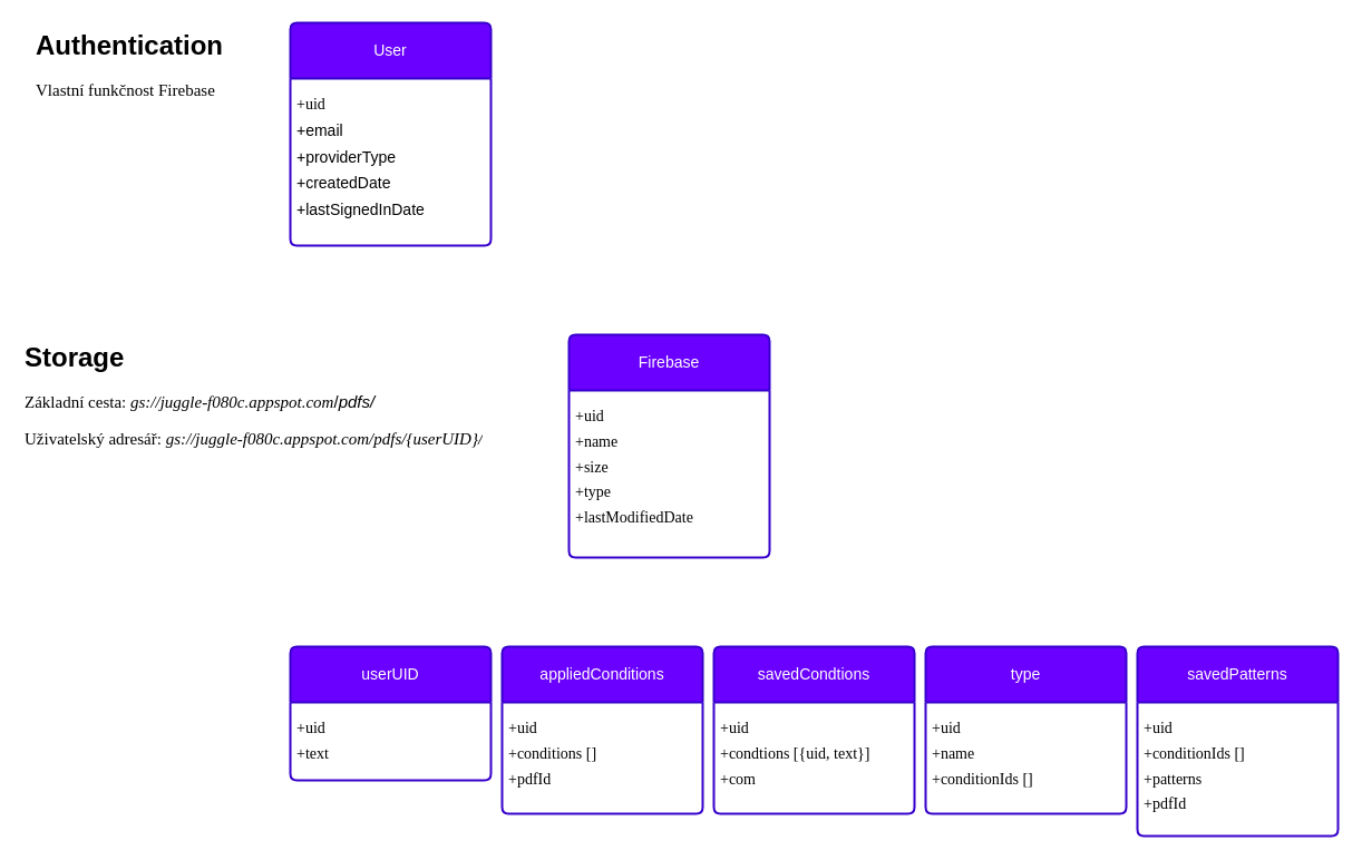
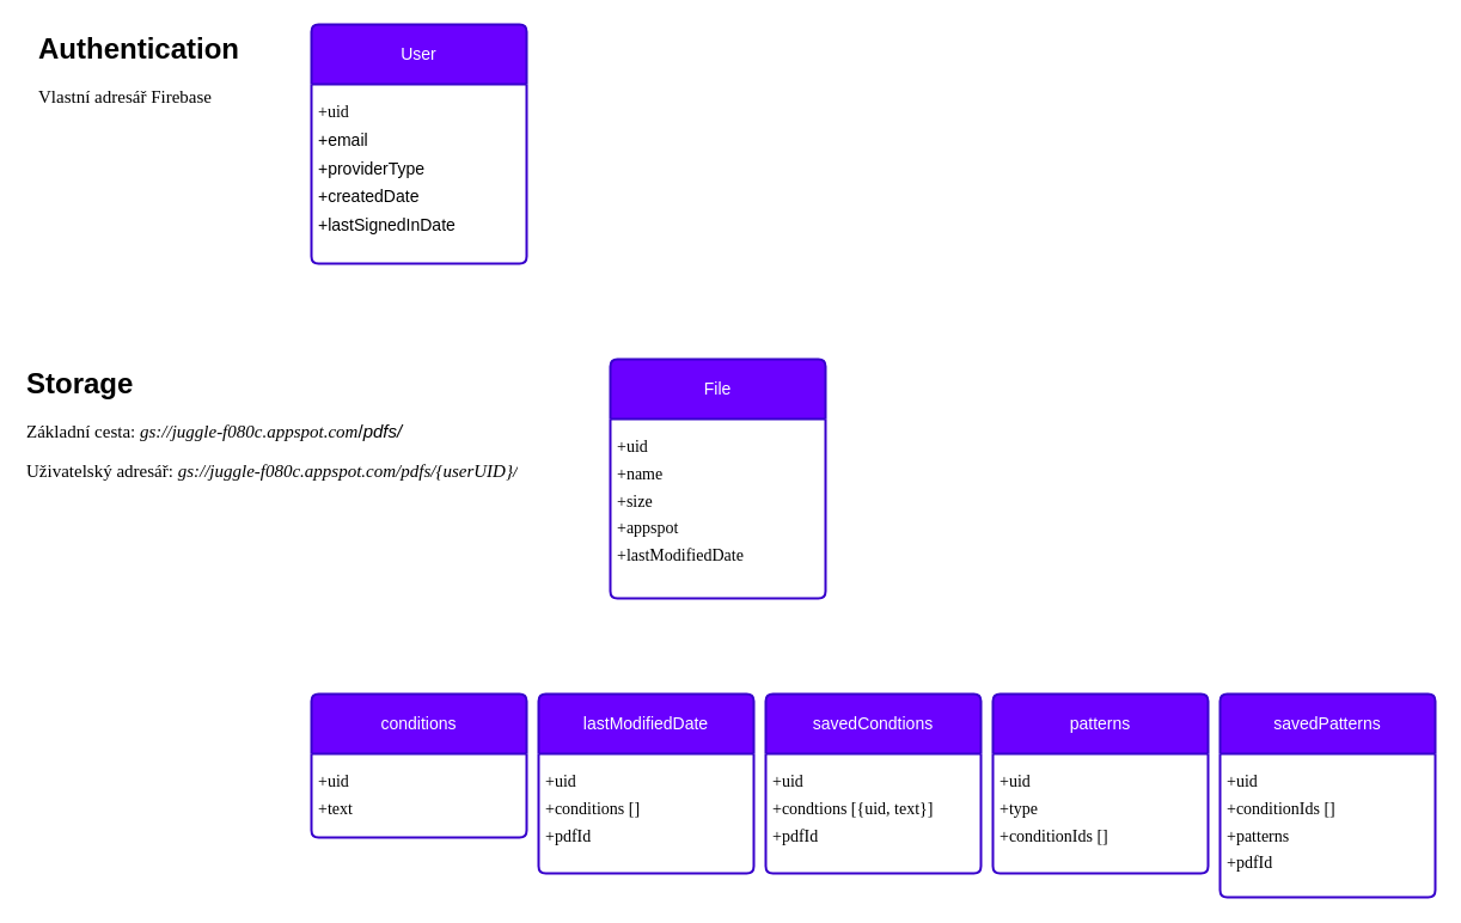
- <mxCell id="16" value="&lt;h1 style=&quot;margin-top: 0px;&quot;&gt;Authentication&lt;/h1&gt;&lt;p style=&quot;font-size: 15px;&quot;&gt;&lt;font face=&quot;Tahoma&quot;&gt;Vlastní funkčnost Firebase &lt;/font&gt;&lt;br&gt;&lt;/p&gt;" style="text;html=1;whiteSpace=wrap;overflow=hidden;rounded=0;" vertex="1" parent="1"><mxGeometry x="30" y="20" width="280" height="120" as="geometry" /></mxCell>
+ <mxCell id="16" value="&lt;h1 style=&quot;margin-top: 0px;&quot;&gt;Authentication&lt;/h1&gt;&lt;p style=&quot;font-size: 15px;&quot;&gt;&lt;font face=&quot;Tahoma&quot;&gt;Vlastní adresář Firebase &lt;/font&gt;&lt;br&gt;&lt;/p&gt;" style="text;html=1;whiteSpace=wrap;overflow=hidden;rounded=0;" vertex="1" parent="1"><mxGeometry x="30" y="20" width="280" height="120" as="geometry" /></mxCell>
- <mxCell id="2" value="&lt;div&gt;Firebase&lt;/div&gt;" style="swimlane;childLayout=stackLayout;horizontal=1;startSize=50;horizontalStack=0;rounded=1;fontSize=14;fontStyle=0;strokeWidth=2;resizeParent=0;resizeLast=1;shadow=0;dashed=0;align=center;arcSize=4;whiteSpace=wrap;html=1;fillColor=#6a00ff;strokeColor=#3700CC;fontColor=#ffffff;gradientColor=none;swimlaneFillColor=default;" vertex="1" parent="1"><mxGeometry x="510" y="300" width="180" height="200" as="geometry" /></mxCell>
+ <mxCell id="2" value="&lt;div&gt;File&lt;/div&gt;" style="swimlane;childLayout=stackLayout;horizontal=1;startSize=50;horizontalStack=0;rounded=1;fontSize=14;fontStyle=0;strokeWidth=2;resizeParent=0;resizeLast=1;shadow=0;dashed=0;align=center;arcSize=4;whiteSpace=wrap;html=1;fillColor=#6a00ff;strokeColor=#3700CC;fontColor=#ffffff;gradientColor=none;swimlaneFillColor=default;" vertex="1" parent="1"><mxGeometry x="510" y="300" width="180" height="200" as="geometry" /></mxCell>
- <mxCell id="3" value="&lt;p style=&quot;line-height: 90%;&quot;&gt;&lt;font face=&quot;Tahoma&quot; style=&quot;font-size: 14px;&quot;&gt;+uid&lt;/font&gt;&lt;/p&gt;&lt;p style=&quot;line-height: 90%;&quot;&gt;&lt;font face=&quot;Tahoma&quot; style=&quot;font-size: 14px;&quot;&gt;+name&lt;/font&gt;&lt;/p&gt;&lt;p style=&quot;line-height: 90%;&quot;&gt;&lt;font face=&quot;Tahoma&quot; style=&quot;font-size: 14px;&quot;&gt;+size&lt;/font&gt;&lt;/p&gt;&lt;p style=&quot;line-height: 90%;&quot;&gt;&lt;font face=&quot;Tahoma&quot; style=&quot;font-size: 14px;&quot;&gt;+type&lt;/font&gt;&lt;/p&gt;&lt;p style=&quot;line-height: 90%;&quot;&gt;&lt;font face=&quot;Tahoma&quot; style=&quot;font-size: 14px;&quot;&gt;+lastModifiedDate&lt;/font&gt;&lt;/p&gt;&lt;p&gt;&lt;/p&gt;" style="align=left;strokeColor=none;fillColor=none;spacingLeft=4;fontSize=12;verticalAlign=top;resizable=0;rotatable=0;part=1;html=1;" vertex="1" parent="2"><mxGeometry y="50" width="180" height="150" as="geometry" /></mxCell>
+ <mxCell id="3" value="&lt;p style=&quot;line-height: 90%;&quot;&gt;&lt;font face=&quot;Tahoma&quot; style=&quot;font-size: 14px;&quot;&gt;+uid&lt;/font&gt;&lt;/p&gt;&lt;p style=&quot;line-height: 90%;&quot;&gt;&lt;font face=&quot;Tahoma&quot; style=&quot;font-size: 14px;&quot;&gt;+name&lt;/font&gt;&lt;/p&gt;&lt;p style=&quot;line-height: 90%;&quot;&gt;&lt;font face=&quot;Tahoma&quot; style=&quot;font-size: 14px;&quot;&gt;+size&lt;/font&gt;&lt;/p&gt;&lt;p style=&quot;line-height: 90%;&quot;&gt;&lt;font face=&quot;Tahoma&quot; style=&quot;font-size: 14px;&quot;&gt;+appspot&lt;/font&gt;&lt;/p&gt;&lt;p style=&quot;line-height: 90%;&quot;&gt;&lt;font face=&quot;Tahoma&quot; style=&quot;font-size: 14px;&quot;&gt;+lastModifiedDate&lt;/font&gt;&lt;/p&gt;&lt;p&gt;&lt;/p&gt;" style="align=left;strokeColor=none;fillColor=none;spacingLeft=4;fontSize=12;verticalAlign=top;resizable=0;rotatable=0;part=1;html=1;" vertex="1" parent="2"><mxGeometry y="50" width="180" height="150" as="geometry" /></mxCell>
- <mxCell id="12" value="userUID" style="swimlane;childLayout=stackLayout;horizontal=1;startSize=50;horizontalStack=0;rounded=1;fontSize=14;fontStyle=0;strokeWidth=2;resizeParent=0;resizeLast=1;shadow=0;dashed=0;align=center;arcSize=4;whiteSpace=wrap;html=1;fillColor=#6a00ff;strokeColor=#3700CC;fontColor=#ffffff;gradientColor=none;swimlaneFillColor=default;" vertex="1" parent="1"><mxGeometry x="260" y="580" width="180" height="120" as="geometry" /></mxCell>
+ <mxCell id="12" value="conditions" style="swimlane;childLayout=stackLayout;horizontal=1;startSize=50;horizontalStack=0;rounded=1;fontSize=14;fontStyle=0;strokeWidth=2;resizeParent=0;resizeLast=1;shadow=0;dashed=0;align=center;arcSize=4;whiteSpace=wrap;html=1;fillColor=#6a00ff;strokeColor=#3700CC;fontColor=#ffffff;gradientColor=none;swimlaneFillColor=default;" vertex="1" parent="1"><mxGeometry x="260" y="580" width="180" height="120" as="geometry" /></mxCell>
- <mxCell id="4" value="&lt;div&gt;&lt;div&gt;appliedConditions&lt;/div&gt;&lt;/div&gt;" style="swimlane;childLayout=stackLayout;horizontal=1;startSize=50;horizontalStack=0;rounded=1;fontSize=14;fontStyle=0;strokeWidth=2;resizeParent=0;resizeLast=1;shadow=0;dashed=0;align=center;arcSize=4;whiteSpace=wrap;html=1;fillColor=#6a00ff;strokeColor=#3700CC;fontColor=#ffffff;gradientColor=none;swimlaneFillColor=default;" vertex="1" parent="1"><mxGeometry x="450" y="580" width="180" height="150" as="geometry" /></mxCell>
+ <mxCell id="4" value="&lt;div&gt;&lt;div&gt;lastModifiedDate&lt;/div&gt;&lt;/div&gt;" style="swimlane;childLayout=stackLayout;horizontal=1;startSize=50;horizontalStack=0;rounded=1;fontSize=14;fontStyle=0;strokeWidth=2;resizeParent=0;resizeLast=1;shadow=0;dashed=0;align=center;arcSize=4;whiteSpace=wrap;html=1;fillColor=#6a00ff;strokeColor=#3700CC;fontColor=#ffffff;gradientColor=none;swimlaneFillColor=default;" vertex="1" parent="1"><mxGeometry x="450" y="580" width="180" height="150" as="geometry" /></mxCell>
- <mxCell id="8" value="&lt;div&gt;type&lt;/div&gt;" style="swimlane;childLayout=stackLayout;horizontal=1;startSize=50;horizontalStack=0;rounded=1;fontSize=14;fontStyle=0;strokeWidth=2;resizeParent=0;resizeLast=1;shadow=0;dashed=0;align=center;arcSize=4;whiteSpace=wrap;html=1;fillColor=#6a00ff;strokeColor=#3700CC;fontColor=#ffffff;gradientColor=none;swimlaneFillColor=default;" vertex="1" parent="1"><mxGeometry x="830" y="580" width="180" height="150" as="geometry" /></mxCell>
+ <mxCell id="8" value="&lt;div&gt;patterns&lt;/div&gt;" style="swimlane;childLayout=stackLayout;horizontal=1;startSize=50;horizontalStack=0;rounded=1;fontSize=14;fontStyle=0;strokeWidth=2;resizeParent=0;resizeLast=1;shadow=0;dashed=0;align=center;arcSize=4;whiteSpace=wrap;html=1;fillColor=#6a00ff;strokeColor=#3700CC;fontColor=#ffffff;gradientColor=none;swimlaneFillColor=default;" vertex="1" parent="1"><mxGeometry x="830" y="580" width="180" height="150" as="geometry" /></mxCell>
- <mxCell id="11" value="&lt;p style=&quot;line-height: 90%;&quot;&gt;&lt;font face=&quot;Tahoma&quot; style=&quot;font-size: 14px;&quot;&gt;+uid&lt;/font&gt;&lt;/p&gt;&lt;p style=&quot;line-height: 90%;&quot;&gt;&lt;font face=&quot;Tahoma&quot; style=&quot;font-size: 14px;&quot;&gt;+condtions [{uid, text}]&lt;br&gt;&lt;/font&gt;&lt;/p&gt;&lt;p style=&quot;line-height: 90%;&quot;&gt;&lt;font face=&quot;Tahoma&quot; style=&quot;font-size: 14px;&quot;&gt;+com&lt;/font&gt;&lt;/p&gt;&lt;p&gt;&lt;/p&gt;" style="align=left;strokeColor=none;fillColor=none;spacingLeft=4;fontSize=12;verticalAlign=top;resizable=0;rotatable=0;part=1;html=1;" vertex="1" parent="10"><mxGeometry y="50" width="180" height="100" as="geometry" /></mxCell>
+ <mxCell id="11" value="&lt;p style=&quot;line-height: 90%;&quot;&gt;&lt;font face=&quot;Tahoma&quot; style=&quot;font-size: 14px;&quot;&gt;+uid&lt;/font&gt;&lt;/p&gt;&lt;p style=&quot;line-height: 90%;&quot;&gt;&lt;font face=&quot;Tahoma&quot; style=&quot;font-size: 14px;&quot;&gt;+condtions [{uid, text}]&lt;br&gt;&lt;/font&gt;&lt;/p&gt;&lt;p style=&quot;line-height: 90%;&quot;&gt;&lt;font face=&quot;Tahoma&quot; style=&quot;font-size: 14px;&quot;&gt;+pdfId&lt;/font&gt;&lt;/p&gt;&lt;p&gt;&lt;/p&gt;" style="align=left;strokeColor=none;fillColor=none;spacingLeft=4;fontSize=12;verticalAlign=top;resizable=0;rotatable=0;part=1;html=1;" vertex="1" parent="10"><mxGeometry y="50" width="180" height="100" as="geometry" /></mxCell>
- <mxCell id="9" value="&lt;p style=&quot;line-height: 90%;&quot;&gt;&lt;font face=&quot;Tahoma&quot; style=&quot;font-size: 14px;&quot;&gt;+uid&lt;/font&gt;&lt;/p&gt;&lt;p style=&quot;line-height: 90%;&quot;&gt;&lt;font face=&quot;Tahoma&quot; style=&quot;font-size: 14px;&quot;&gt;+name&lt;/font&gt;&lt;/p&gt;&lt;p style=&quot;line-height: 90%;&quot;&gt;&lt;font face=&quot;Tahoma&quot; style=&quot;font-size: 14px;&quot;&gt;+&lt;/font&gt;&lt;font face=&quot;Tahoma&quot; style=&quot;font-size: 14px;&quot;&gt;conditionIds []&lt;/font&gt;&lt;/p&gt;&lt;p&gt;&lt;/p&gt;" style="align=left;strokeColor=none;fillColor=none;spacingLeft=4;fontSize=12;verticalAlign=top;resizable=0;rotatable=0;part=1;html=1;" vertex="1" parent="8"><mxGeometry y="50" width="180" height="100" as="geometry" /></mxCell>
+ <mxCell id="9" value="&lt;p style=&quot;line-height: 90%;&quot;&gt;&lt;font face=&quot;Tahoma&quot; style=&quot;font-size: 14px;&quot;&gt;+uid&lt;/font&gt;&lt;/p&gt;&lt;p style=&quot;line-height: 90%;&quot;&gt;&lt;font face=&quot;Tahoma&quot; style=&quot;font-size: 14px;&quot;&gt;+type&lt;/font&gt;&lt;/p&gt;&lt;p style=&quot;line-height: 90%;&quot;&gt;&lt;font face=&quot;Tahoma&quot; style=&quot;font-size: 14px;&quot;&gt;+&lt;/font&gt;&lt;font face=&quot;Tahoma&quot; style=&quot;font-size: 14px;&quot;&gt;conditionIds []&lt;/font&gt;&lt;/p&gt;&lt;p&gt;&lt;/p&gt;" style="align=left;strokeColor=none;fillColor=none;spacingLeft=4;fontSize=12;verticalAlign=top;resizable=0;rotatable=0;part=1;html=1;" vertex="1" parent="8"><mxGeometry y="50" width="180" height="100" as="geometry" /></mxCell>
